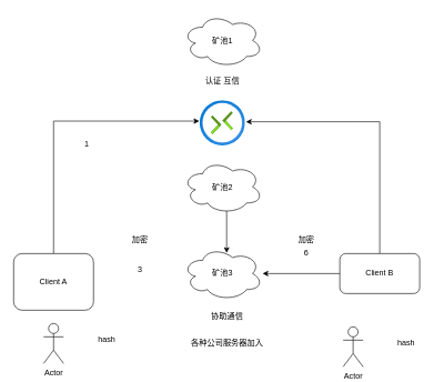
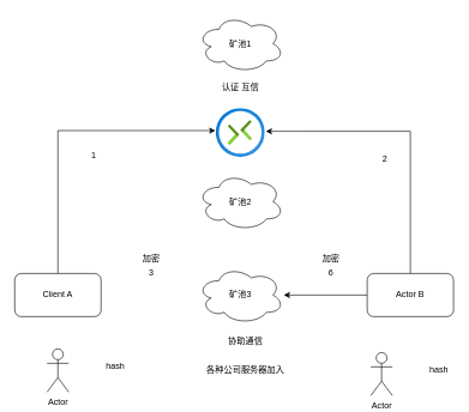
+ <mxCell id="19" value="2" style="text;html=1;strokeColor=none;fillColor=none;align=center;verticalAlign=middle;whiteSpace=wrap;rounded=0;" vertex="1" parent="1"><mxGeometry x="515" y="210" width="40" height="20" as="geometry" /></mxCell>
- <mxCell id="12" style="edgeStyle=orthogonalEdgeStyle;rounded=0;orthogonalLoop=1;jettySize=auto;html=1;exitX=0.55;exitY=0.95;exitDx=0;exitDy=0;exitPerimeter=0;entryX=0.55;entryY=0.113;entryDx=0;entryDy=0;entryPerimeter=0;" edge="1" parent="1" source="13" target="16"><mxGeometry relative="1" as="geometry" /></mxCell>
- <mxCell id="20" value="3" style="text;html=1;strokeColor=none;fillColor=none;align=center;verticalAlign=middle;whiteSpace=wrap;rounded=0;" vertex="1" parent="1"><mxGeometry x="190" y="395" width="40" height="20" as="geometry" /></mxCell>
+ <mxCell id="20" value="3" style="text;html=1;strokeColor=none;fillColor=none;align=center;verticalAlign=middle;whiteSpace=wrap;rounded=0;" vertex="1" parent="1"><mxGeometry x="190" y="370" width="40" height="20" as="geometry" /></mxCell>
- <mxCell id="6" value="Client B" style="rounded=1;whiteSpace=wrap;html=1;" vertex="1" parent="1"><mxGeometry x="510" y="380" width="120" height="60" as="geometry" /></mxCell>
+ <mxCell id="6" value="Actor B" style="rounded=1;whiteSpace=wrap;html=1;" vertex="1" parent="1"><mxGeometry x="510" y="380" width="120" height="60" as="geometry" /></mxCell>
- <mxCell id="3" value="Client A" style="rounded=1;whiteSpace=wrap;html=1;" vertex="1" parent="1"><mxGeometry x="20" y="380" width="120" height="85" as="geometry" /></mxCell>
+ <mxCell id="3" value="Client A" style="rounded=1;whiteSpace=wrap;html=1;" vertex="1" parent="1"><mxGeometry x="20" y="380" width="120" height="60" as="geometry" /></mxCell>
